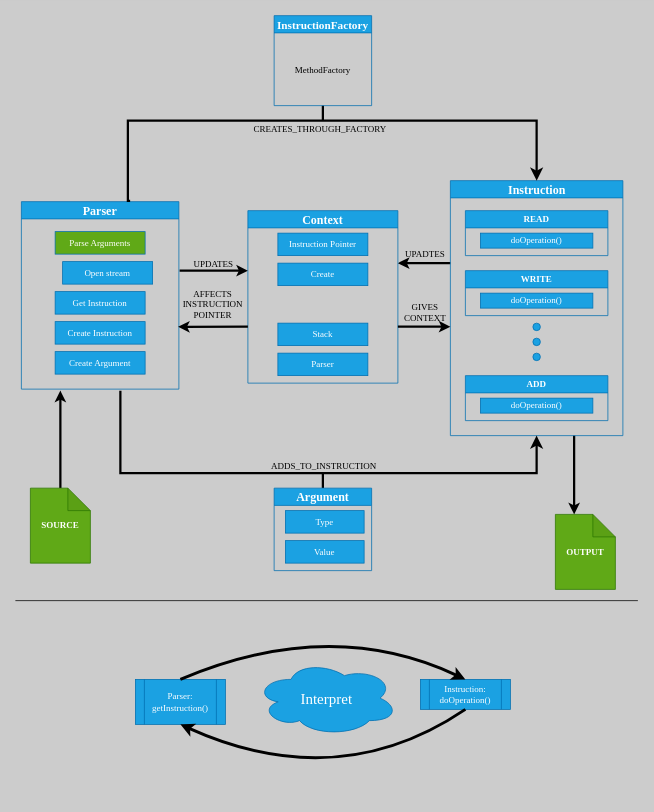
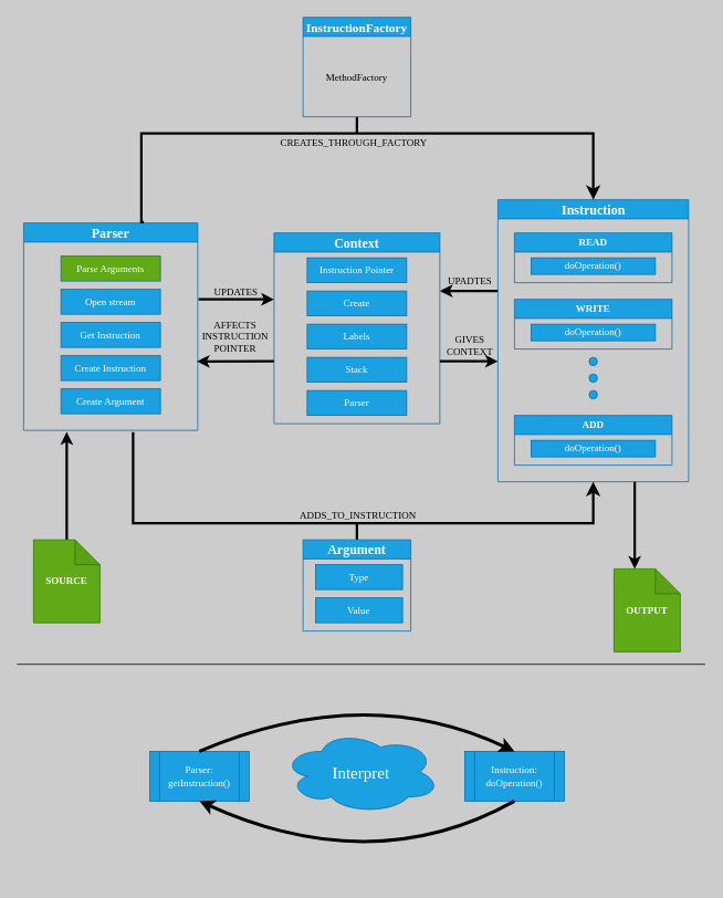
- <mxCell id="18" value="Open stream" style="rounded=0;whiteSpace=wrap;fontFamily=Verdana;fontSize=12;labelBorderColor=none;html=1;fillColor=#1ba1e2;strokeColor=#006EAF;fontColor=#FFFFFF;" vertex="1" parent="13"><mxGeometry x="55" y="80" width="120" height="30" as="geometry" /></mxCell>
+ <mxCell id="18" value="Open stream" style="rounded=0;whiteSpace=wrap;fontFamily=Verdana;fontSize=12;labelBorderColor=none;html=1;fillColor=#1ba1e2;strokeColor=#006EAF;fontColor=#FFFFFF;" vertex="1" parent="13"><mxGeometry x="45" y="80" width="120" height="30" as="geometry" /></mxCell>
+ <mxCell id="7" value="Labels" style="rounded=0;whiteSpace=wrap;fontFamily=Verdana;fontSize=12;labelBorderColor=none;html=1;fillColor=#1ba1e2;fontColor=#FFFFFF;strokeColor=#006EAF;" vertex="1" parent="4"><mxGeometry x="40" y="110" width="120" height="30" as="geometry" /></mxCell>
- <mxCell id="48" value="Instruction:&lt;br&gt;doOperation()" style="shape=process;whiteSpace=wrap;backgroundOutline=1;fontFamily=Verdana;fontSize=12;labelBorderColor=none;html=1;fontColor=#ffffff;fillColor=#1ba1e2;strokeColor=#006EAF;" vertex="1" parent="1"><mxGeometry x="560" y="905" width="120" height="40" as="geometry" /></mxCell>
+ <mxCell id="48" value="Instruction:&lt;br&gt;doOperation()" style="shape=process;whiteSpace=wrap;backgroundOutline=1;fontFamily=Verdana;fontSize=12;labelBorderColor=none;html=1;fontColor=#ffffff;fillColor=#1ba1e2;strokeColor=#006EAF;" vertex="1" parent="1"><mxGeometry x="560" y="905" width="120" height="60" as="geometry" /></mxCell>
